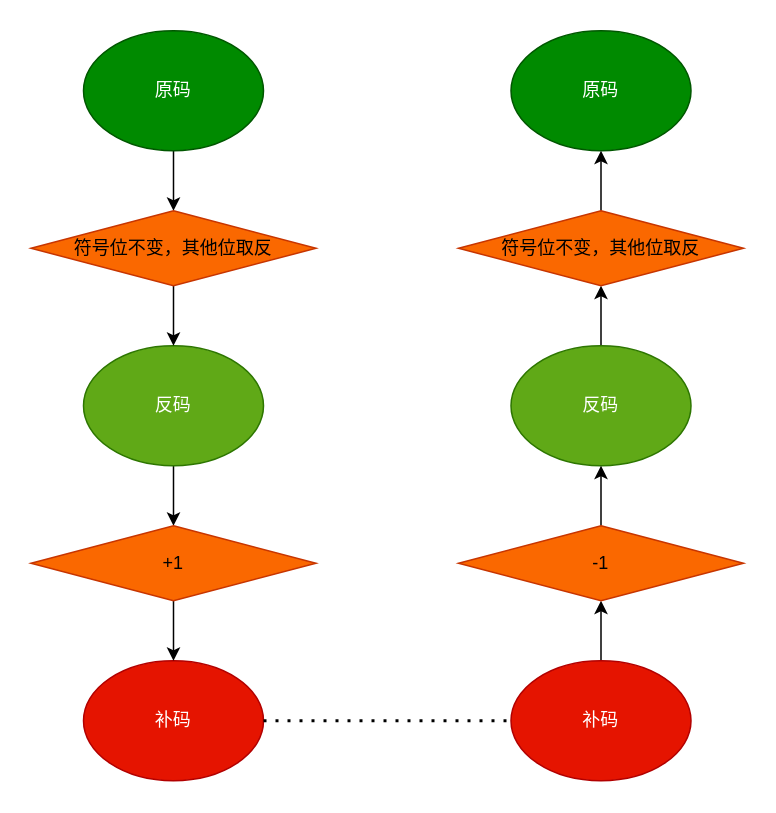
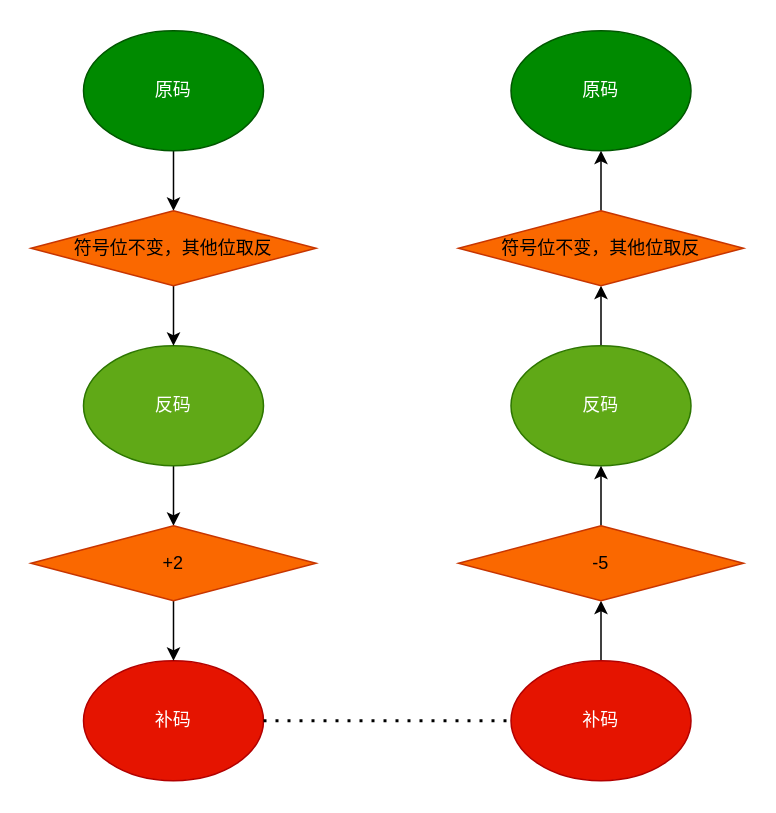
- <mxCell id="10" value="+1" style="rhombus;whiteSpace=wrap;html=1;fillColor=#fa6800;fontColor=#000000;strokeColor=#C73500;" vertex="1" parent="1"><mxGeometry x="20" y="350" width="190" height="50" as="geometry" /></mxCell>
+ <mxCell id="10" value="+2" style="rhombus;whiteSpace=wrap;html=1;fillColor=#fa6800;fontColor=#000000;strokeColor=#C73500;" vertex="1" parent="1"><mxGeometry x="20" y="350" width="190" height="50" as="geometry" /></mxCell>
- <mxCell id="19" value="-1" style="rhombus;whiteSpace=wrap;html=1;fillColor=#fa6800;fontColor=#000000;strokeColor=#C73500;" vertex="1" parent="1"><mxGeometry x="305" y="350" width="190" height="50" as="geometry" /></mxCell>
+ <mxCell id="19" value="-5" style="rhombus;whiteSpace=wrap;html=1;fillColor=#fa6800;fontColor=#000000;strokeColor=#C73500;" vertex="1" parent="1"><mxGeometry x="305" y="350" width="190" height="50" as="geometry" /></mxCell>
